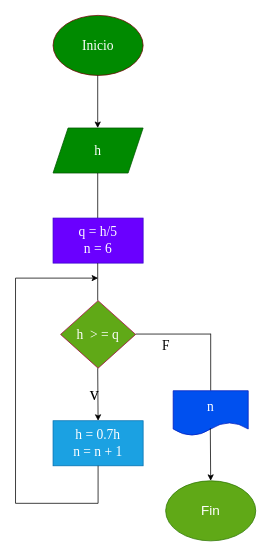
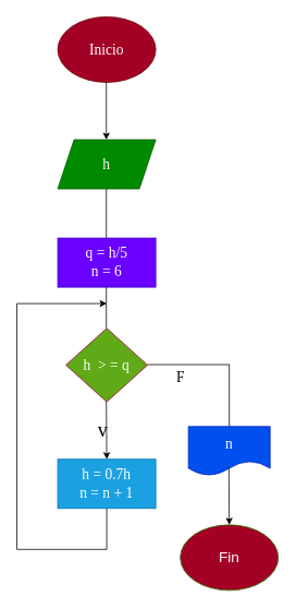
- <mxCell id="2" value="&lt;font face=&quot;Tahoma&quot;&gt;&lt;span style=&quot;font-size: 18px;&quot;&gt;Inicio&lt;/span&gt;&lt;/font&gt;" style="ellipse;whiteSpace=wrap;html=1;fillColor=#008a00;fontColor=#ffffff;strokeColor=#6F0000;" vertex="1" parent="1"><mxGeometry x="70" y="20" width="120" height="80" as="geometry" /></mxCell>
+ <mxCell id="2" value="&lt;font face=&quot;Tahoma&quot;&gt;&lt;span style=&quot;font-size: 18px;&quot;&gt;Inicio&lt;/span&gt;&lt;/font&gt;" style="ellipse;whiteSpace=wrap;html=1;fillColor=#a20025;fontColor=#ffffff;strokeColor=#6F0000;" vertex="1" parent="1"><mxGeometry x="70" y="20" width="120" height="80" as="geometry" /></mxCell>
- <mxCell id="19" value="&lt;span style=&quot;font-size: 18px;&quot;&gt;Fin&lt;/span&gt;" style="ellipse;whiteSpace=wrap;html=1;fillColor=#60a917;fontColor=#ffffff;strokeColor=#2D7600;" vertex="1" parent="1"><mxGeometry x="220" y="640" width="120" height="80" as="geometry" /></mxCell>
+ <mxCell id="19" value="&lt;span style=&quot;font-size: 18px;&quot;&gt;Fin&lt;/span&gt;" style="ellipse;whiteSpace=wrap;html=1;fillColor=#a20025;fontColor=#ffffff;strokeColor=#2D7600;" vertex="1" parent="1"><mxGeometry x="220" y="640" width="120" height="80" as="geometry" /></mxCell>
